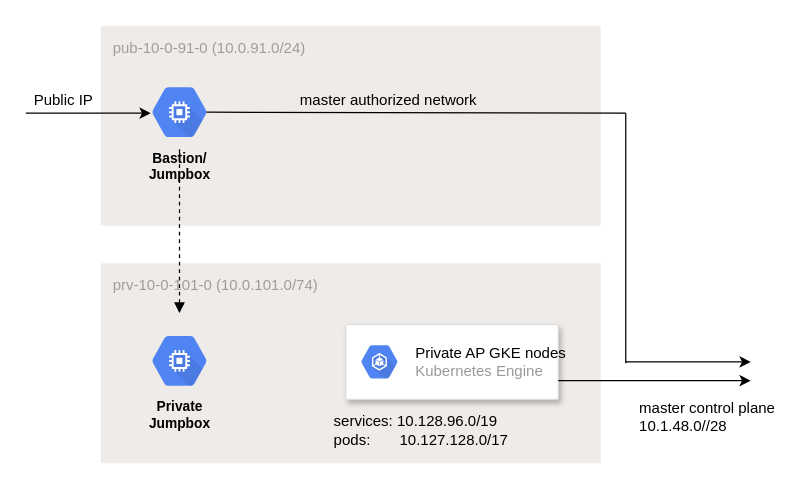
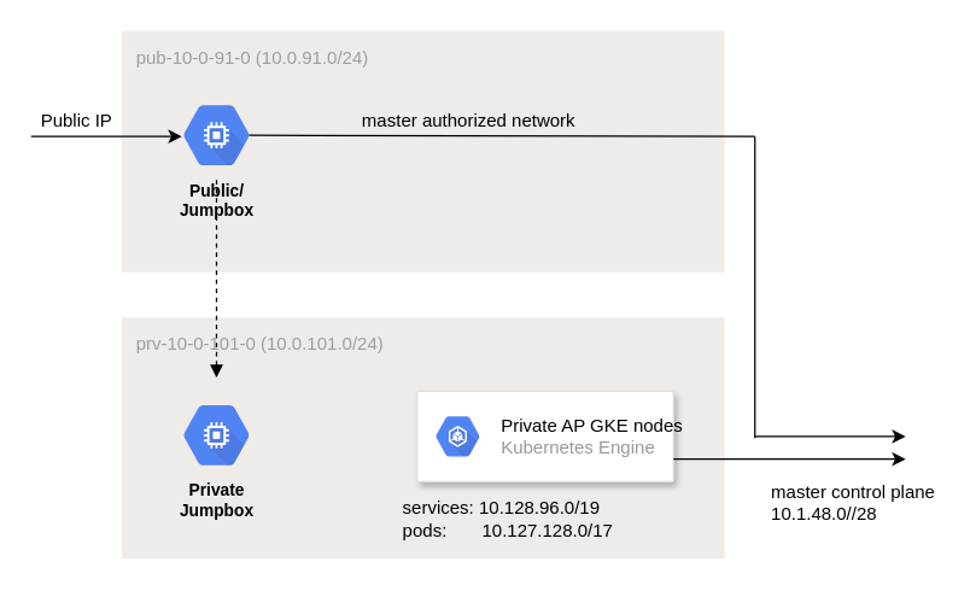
- <mxCell id="7" value="&lt;div&gt;Bastion/&lt;/div&gt;&lt;div&gt;Jumpbox&lt;br&gt;&lt;/div&gt;" style="sketch=0;html=1;fillColor=#5184F3;strokeColor=none;verticalAlign=top;labelPosition=center;verticalLabelPosition=bottom;align=center;spacingTop=-6;fontSize=11;fontStyle=1;shape=mxgraph.gcp2.hexIcon;prIcon=compute_engine" parent="1" vertex="1"><mxGeometry x="110" y="60" width="66" height="58.5" as="geometry" /></mxCell>
+ <mxCell id="7" value="&lt;div&gt;Public/&lt;/div&gt;&lt;div&gt;Jumpbox&lt;br&gt;&lt;/div&gt;" style="sketch=0;html=1;fillColor=#5184F3;strokeColor=none;verticalAlign=top;labelPosition=center;verticalLabelPosition=bottom;align=center;spacingTop=-6;fontSize=11;fontStyle=1;shape=mxgraph.gcp2.hexIcon;prIcon=compute_engine" parent="1" vertex="1"><mxGeometry x="110" y="60" width="66" height="58.5" as="geometry" /></mxCell>
- <mxCell id="3" value="&lt;div&gt;prv-10-0-101-0 (10.0.101.0/74)&lt;/div&gt;" style="sketch=0;points=[[0,0,0],[0.25,0,0],[0.5,0,0],[0.75,0,0],[1,0,0],[1,0.25,0],[1,0.5,0],[1,0.75,0],[1,1,0],[0.75,1,0],[0.5,1,0],[0.25,1,0],[0,1,0],[0,0.75,0],[0,0.5,0],[0,0.25,0]];rounded=1;absoluteArcSize=1;arcSize=2;html=1;strokeColor=none;gradientColor=none;shadow=0;dashed=0;fontSize=12;fontColor=#9E9E9E;align=left;verticalAlign=top;spacing=10;spacingTop=-4;fillColor=#EFEBE9;" parent="1" vertex="1"><mxGeometry x="80" y="210" width="400" height="160" as="geometry" /></mxCell>
+ <mxCell id="3" value="&lt;div&gt;prv-10-0-101-0 (10.0.101.0/24)&lt;/div&gt;" style="sketch=0;points=[[0,0,0],[0.25,0,0],[0.5,0,0],[0.75,0,0],[1,0,0],[1,0.25,0],[1,0.5,0],[1,0.75,0],[1,1,0],[0.75,1,0],[0.5,1,0],[0.25,1,0],[0,1,0],[0,0.75,0],[0,0.5,0],[0,0.25,0]];rounded=1;absoluteArcSize=1;arcSize=2;html=1;strokeColor=none;gradientColor=none;shadow=0;dashed=0;fontSize=12;fontColor=#9E9E9E;align=left;verticalAlign=top;spacing=10;spacingTop=-4;fillColor=#EFEBE9;" parent="1" vertex="1"><mxGeometry x="80" y="210" width="400" height="160" as="geometry" /></mxCell>
